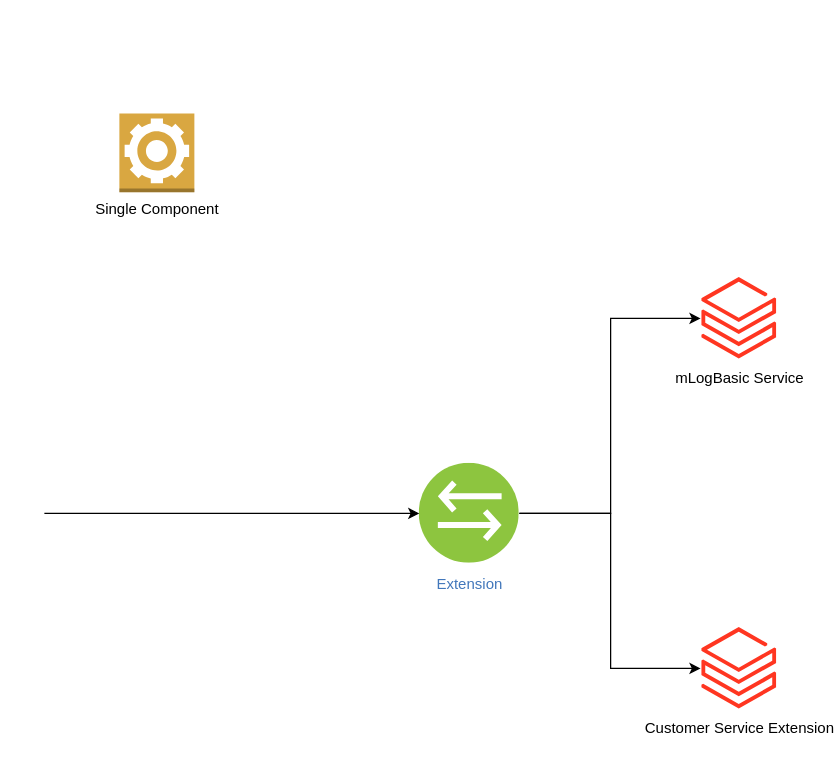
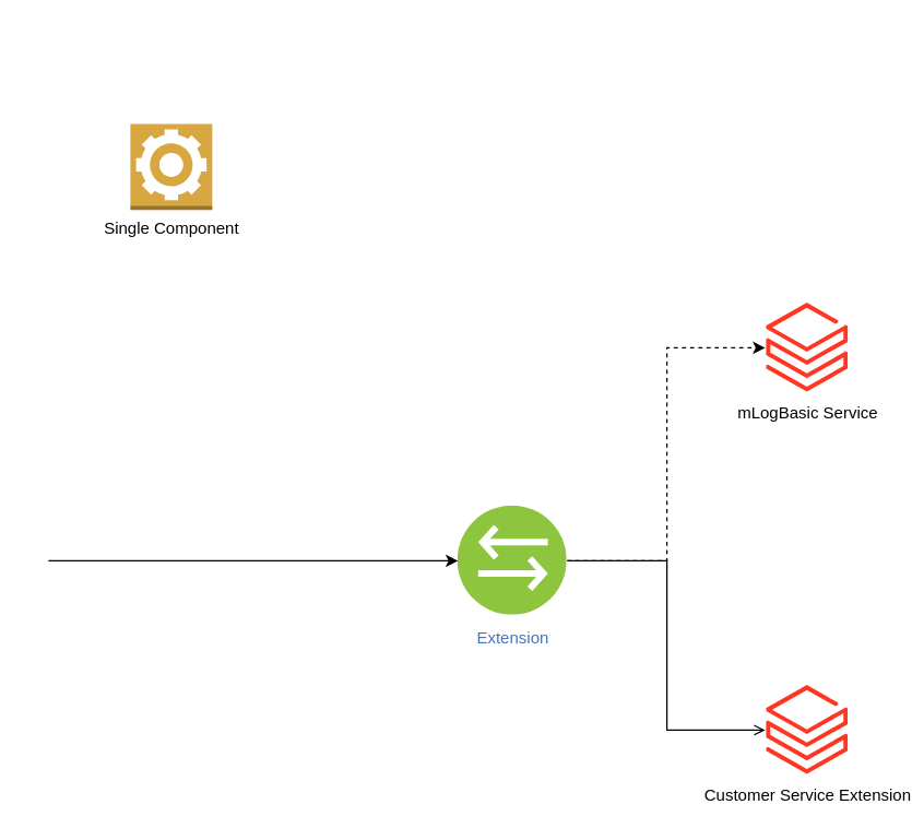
- <mxCell id="4" style="edgeStyle=orthogonalEdgeStyle;rounded=0;orthogonalLoop=1;jettySize=auto;html=1;entryX=-0.017;entryY=0.5;entryDx=0;entryDy=0;entryPerimeter=0;" edge="1" parent="1" source="6" target="8"><mxGeometry relative="1" as="geometry" /></mxCell>
+ <mxCell id="4" style="edgeStyle=orthogonalEdgeStyle;rounded=0;orthogonalLoop=1;jettySize=auto;html=1;entryX=-0.017;entryY=0.5;entryDx=0;entryDy=0;entryPerimeter=0;dashed=1;" edge="1" parent="1" source="6" target="8"><mxGeometry relative="1" as="geometry" /></mxCell>
- <mxCell id="5" style="edgeStyle=orthogonalEdgeStyle;rounded=0;orthogonalLoop=1;jettySize=auto;html=1;entryX=-0.017;entryY=0.5;entryDx=0;entryDy=0;entryPerimeter=0;" edge="1" parent="1" source="6" target="9"><mxGeometry relative="1" as="geometry" /></mxCell>
+ <mxCell id="5" style="edgeStyle=orthogonalEdgeStyle;rounded=0;orthogonalLoop=1;jettySize=auto;html=1;entryX=-0.017;entryY=0.5;entryDx=0;entryDy=0;entryPerimeter=0;endArrow=open;" edge="1" parent="1" source="6" target="9"><mxGeometry relative="1" as="geometry" /></mxCell>
